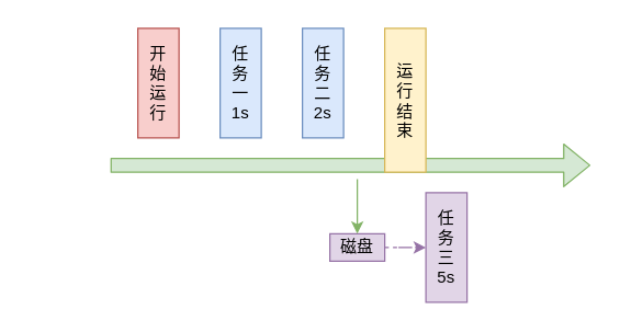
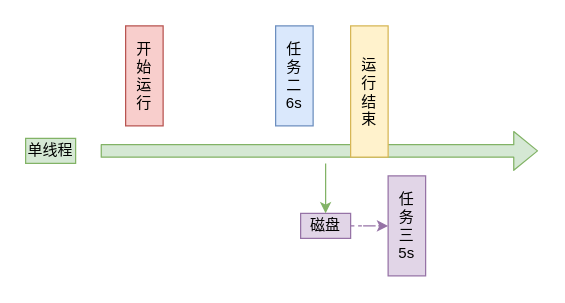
- <mxCell id="4" value="任&lt;br&gt;务&lt;br&gt;一&lt;br&gt;1s" style="text;html=1;strokeColor=#6c8ebf;fillColor=#dae8fc;align=center;verticalAlign=middle;whiteSpace=wrap;rounded=0;" vertex="1" parent="1"><mxGeometry x="160" y="20" width="30" height="80" as="geometry" /></mxCell>
- <mxCell id="5" value="任&lt;br&gt;务&lt;br&gt;二&lt;br&gt;2s" style="text;html=1;strokeColor=#6c8ebf;fillColor=#dae8fc;align=center;verticalAlign=middle;whiteSpace=wrap;rounded=0;" vertex="1" parent="1"><mxGeometry x="220" y="20" width="30" height="80" as="geometry" /></mxCell>
+ <mxCell id="5" value="任&lt;br&gt;务&lt;br&gt;二&lt;br&gt;6s" style="text;html=1;strokeColor=#6c8ebf;fillColor=#dae8fc;align=center;verticalAlign=middle;whiteSpace=wrap;rounded=0;" vertex="1" parent="1"><mxGeometry x="220" y="20" width="30" height="80" as="geometry" /></mxCell>
+ <mxCell id="8" value="单线程" style="text;html=1;strokeColor=#82b366;fillColor=#d5e8d4;align=center;verticalAlign=middle;whiteSpace=wrap;rounded=0;" vertex="1" parent="1"><mxGeometry x="20" y="110" width="40" height="20" as="geometry" /></mxCell>
